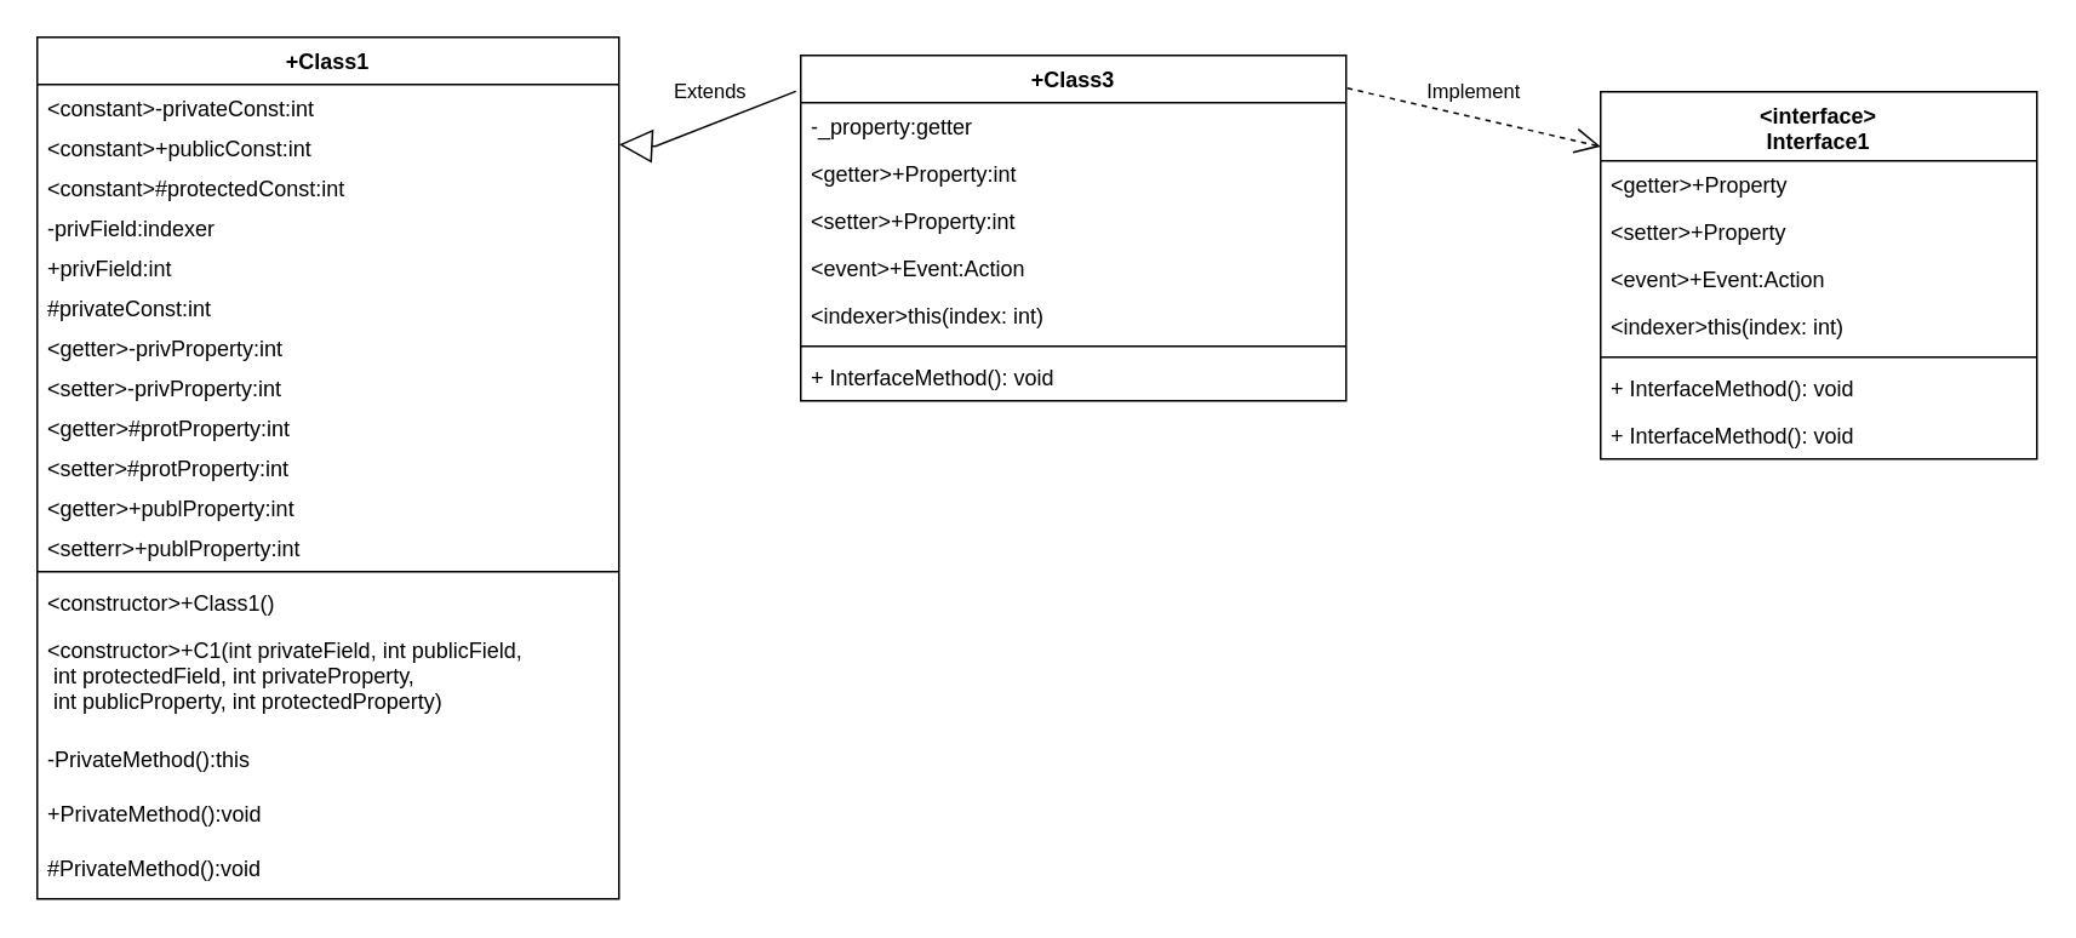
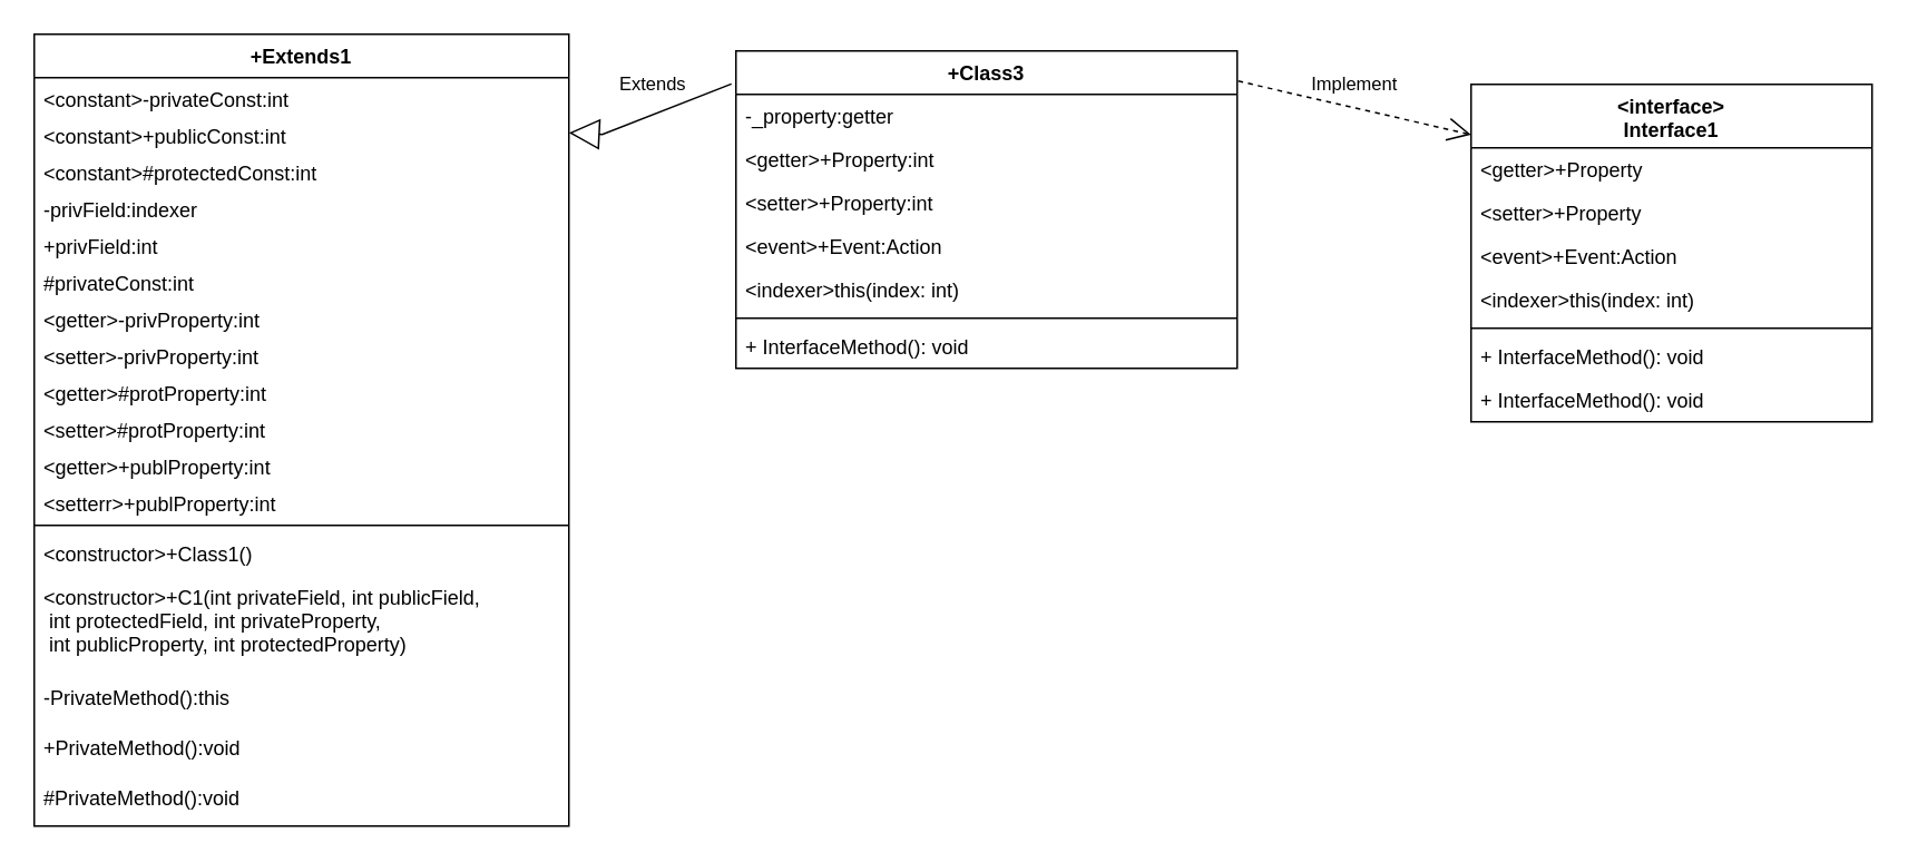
- <mxCell id="2" value="+Class1" style="swimlane;fontStyle=1;align=center;verticalAlign=top;childLayout=stackLayout;horizontal=1;startSize=26;horizontalStack=0;resizeParent=1;resizeParentMax=0;resizeLast=0;collapsible=1;marginBottom=0;" parent="1" vertex="1"><mxGeometry x="20" y="20" width="320" height="474" as="geometry" /></mxCell>
+ <mxCell id="2" value="+Extends1" style="swimlane;fontStyle=1;align=center;verticalAlign=top;childLayout=stackLayout;horizontal=1;startSize=26;horizontalStack=0;resizeParent=1;resizeParentMax=0;resizeLast=0;collapsible=1;marginBottom=0;" parent="1" vertex="1"><mxGeometry x="20" y="20" width="320" height="474" as="geometry" /></mxCell>
